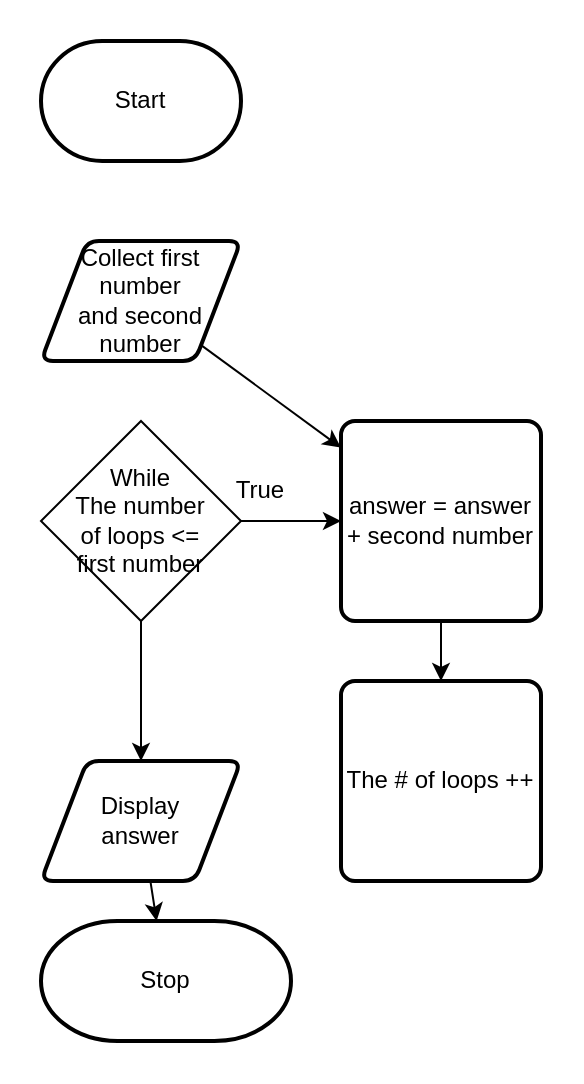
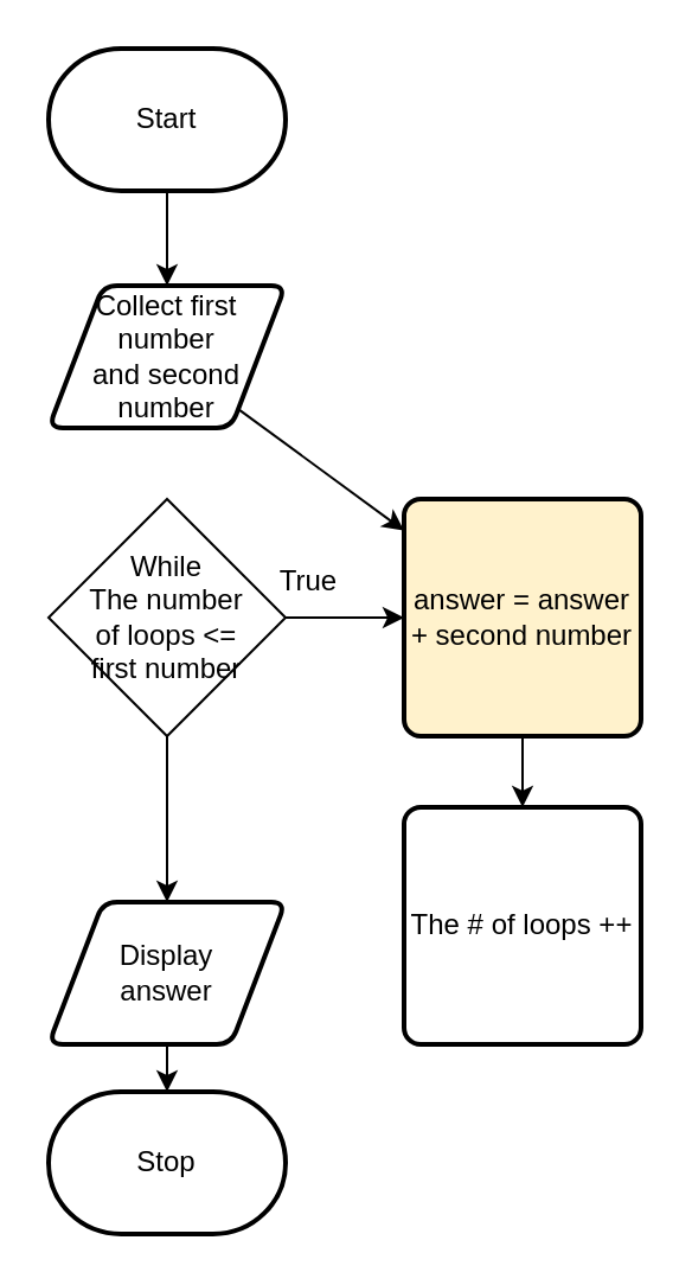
+ <mxCell id="2" value="" style="edgeStyle=none;html=1;" parent="1" source="3" target="6" edge="1"><mxGeometry relative="1" as="geometry"><Array as="points"><mxPoint x="70" y="120" /></Array></mxGeometry></mxCell>
- <mxCell id="11" value="answer = answer + second number" style="rounded=1;whiteSpace=wrap;html=1;absoluteArcSize=1;arcSize=14;strokeWidth=2;" parent="1" vertex="1"><mxGeometry x="170" y="210" width="100" height="100" as="geometry" /></mxCell>
+ <mxCell id="11" value="answer = answer + second number" style="rounded=1;whiteSpace=wrap;html=1;absoluteArcSize=1;arcSize=14;strokeWidth=2;fillColor=#fff2cc;" parent="1" vertex="1"><mxGeometry x="170" y="210" width="100" height="100" as="geometry" /></mxCell>
- <mxCell id="4" value="Stop" style="strokeWidth=2;html=1;shape=mxgraph.flowchart.terminator;whiteSpace=wrap;" parent="1" vertex="1"><mxGeometry x="20" y="460" width="125" height="60" as="geometry" /></mxCell>
+ <mxCell id="4" value="Stop" style="strokeWidth=2;html=1;shape=mxgraph.flowchart.terminator;whiteSpace=wrap;" parent="1" vertex="1"><mxGeometry x="20" y="460" width="100" height="60" as="geometry" /></mxCell>
